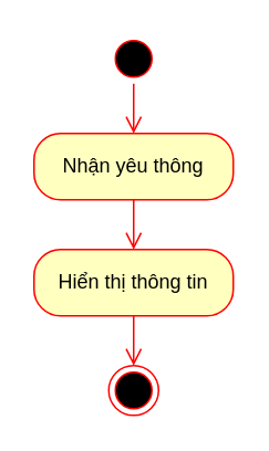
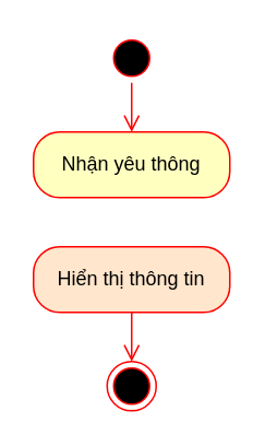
- <mxCell id="5" value="" style="edgeStyle=orthogonalEdgeStyle;html=1;verticalAlign=bottom;endArrow=open;endSize=8;strokeColor=#ff0000;entryX=0.5;entryY=0;entryDx=0;entryDy=0;" parent="1" source="4" target="7" edge="1"><mxGeometry relative="1" as="geometry"><mxPoint x="5" y="300" as="targetPoint" /></mxGeometry></mxCell>
- <mxCell id="7" value="Hiển thị thông tin" style="rounded=1;whiteSpace=wrap;html=1;arcSize=40;fontColor=#000000;fillColor=#ffffc0;strokeColor=#ff0000;" parent="1" vertex="1"><mxGeometry x="20" y="150" width="120" height="40" as="geometry" /></mxCell>
+ <mxCell id="7" value="Hiển thị thông tin" style="rounded=1;whiteSpace=wrap;html=1;arcSize=40;fontColor=#000000;fillColor=#ffe6cc;strokeColor=#ff0000;" parent="1" vertex="1"><mxGeometry x="20" y="150" width="120" height="40" as="geometry" /></mxCell>
